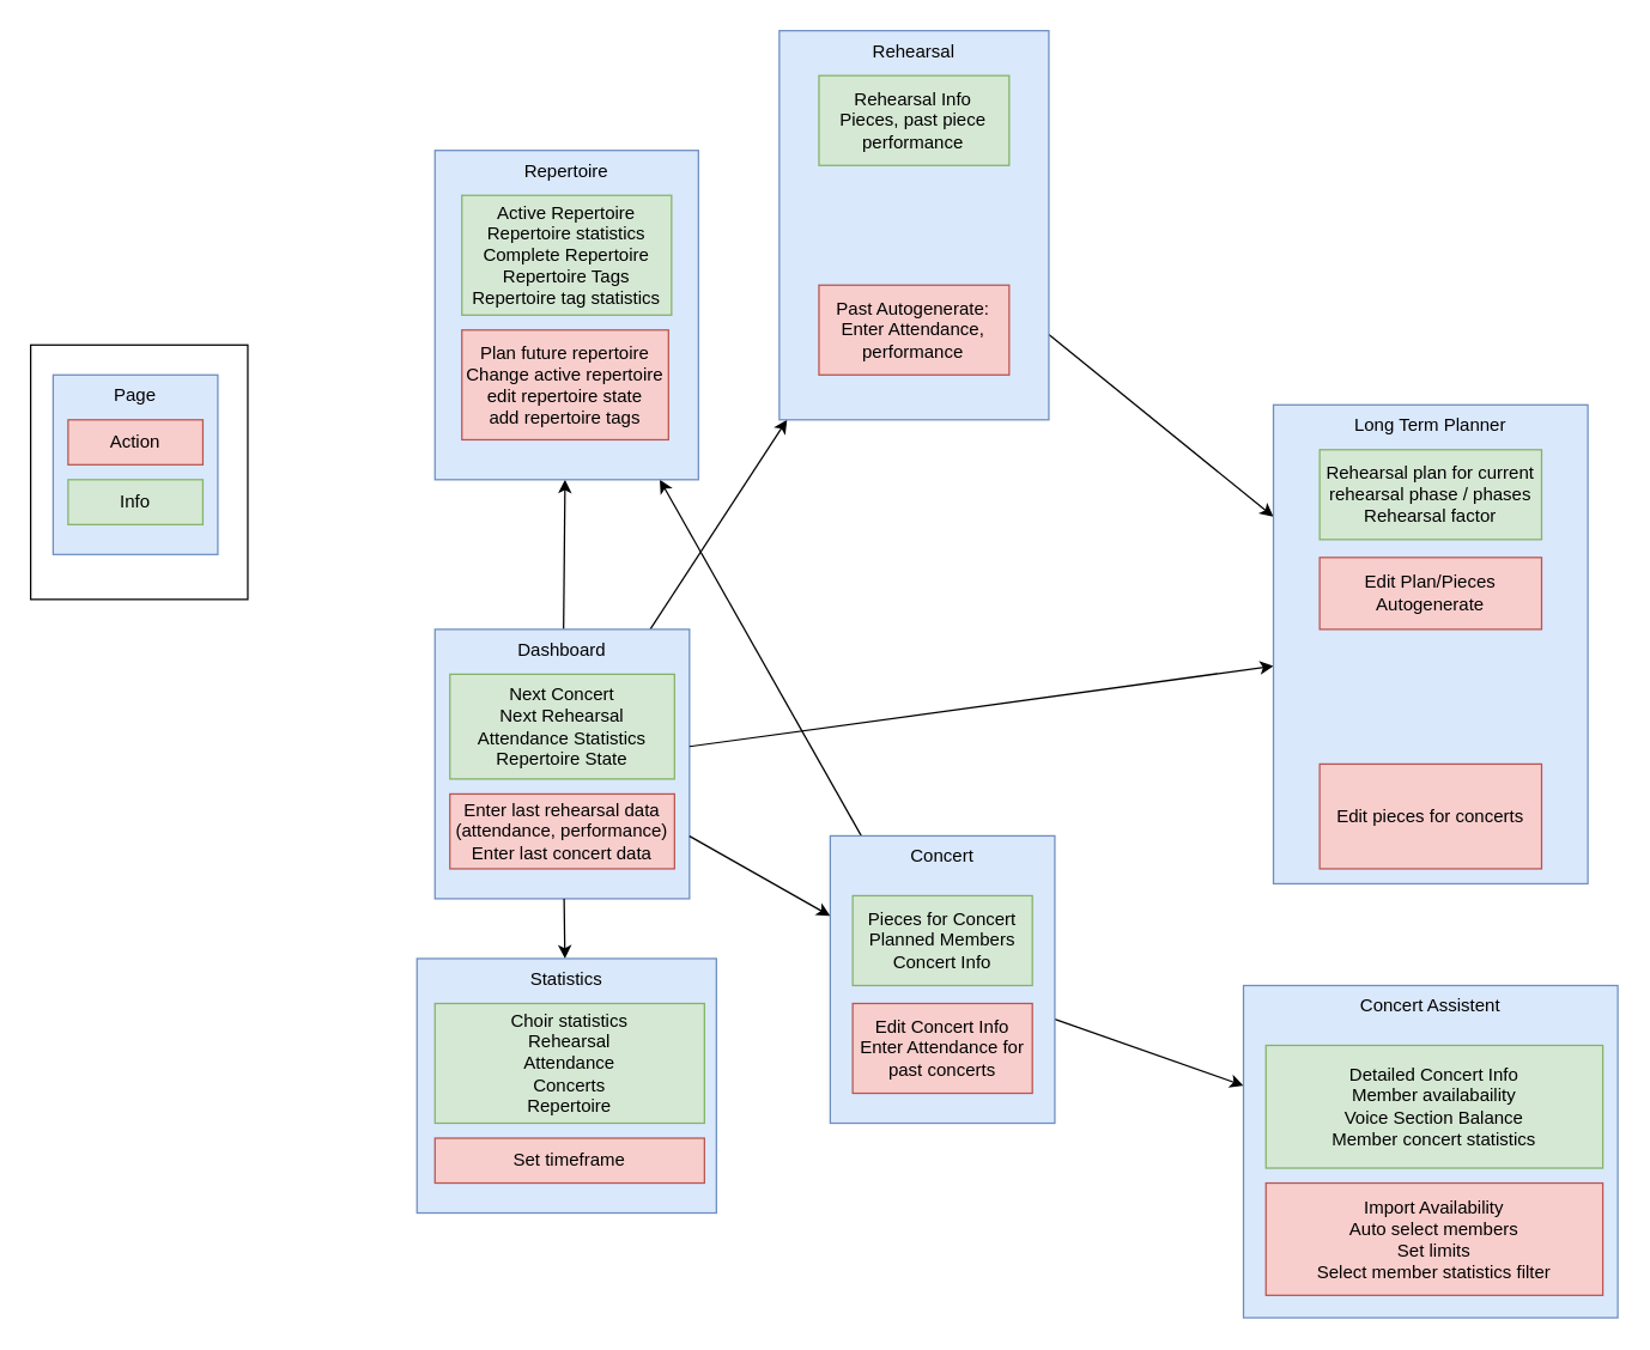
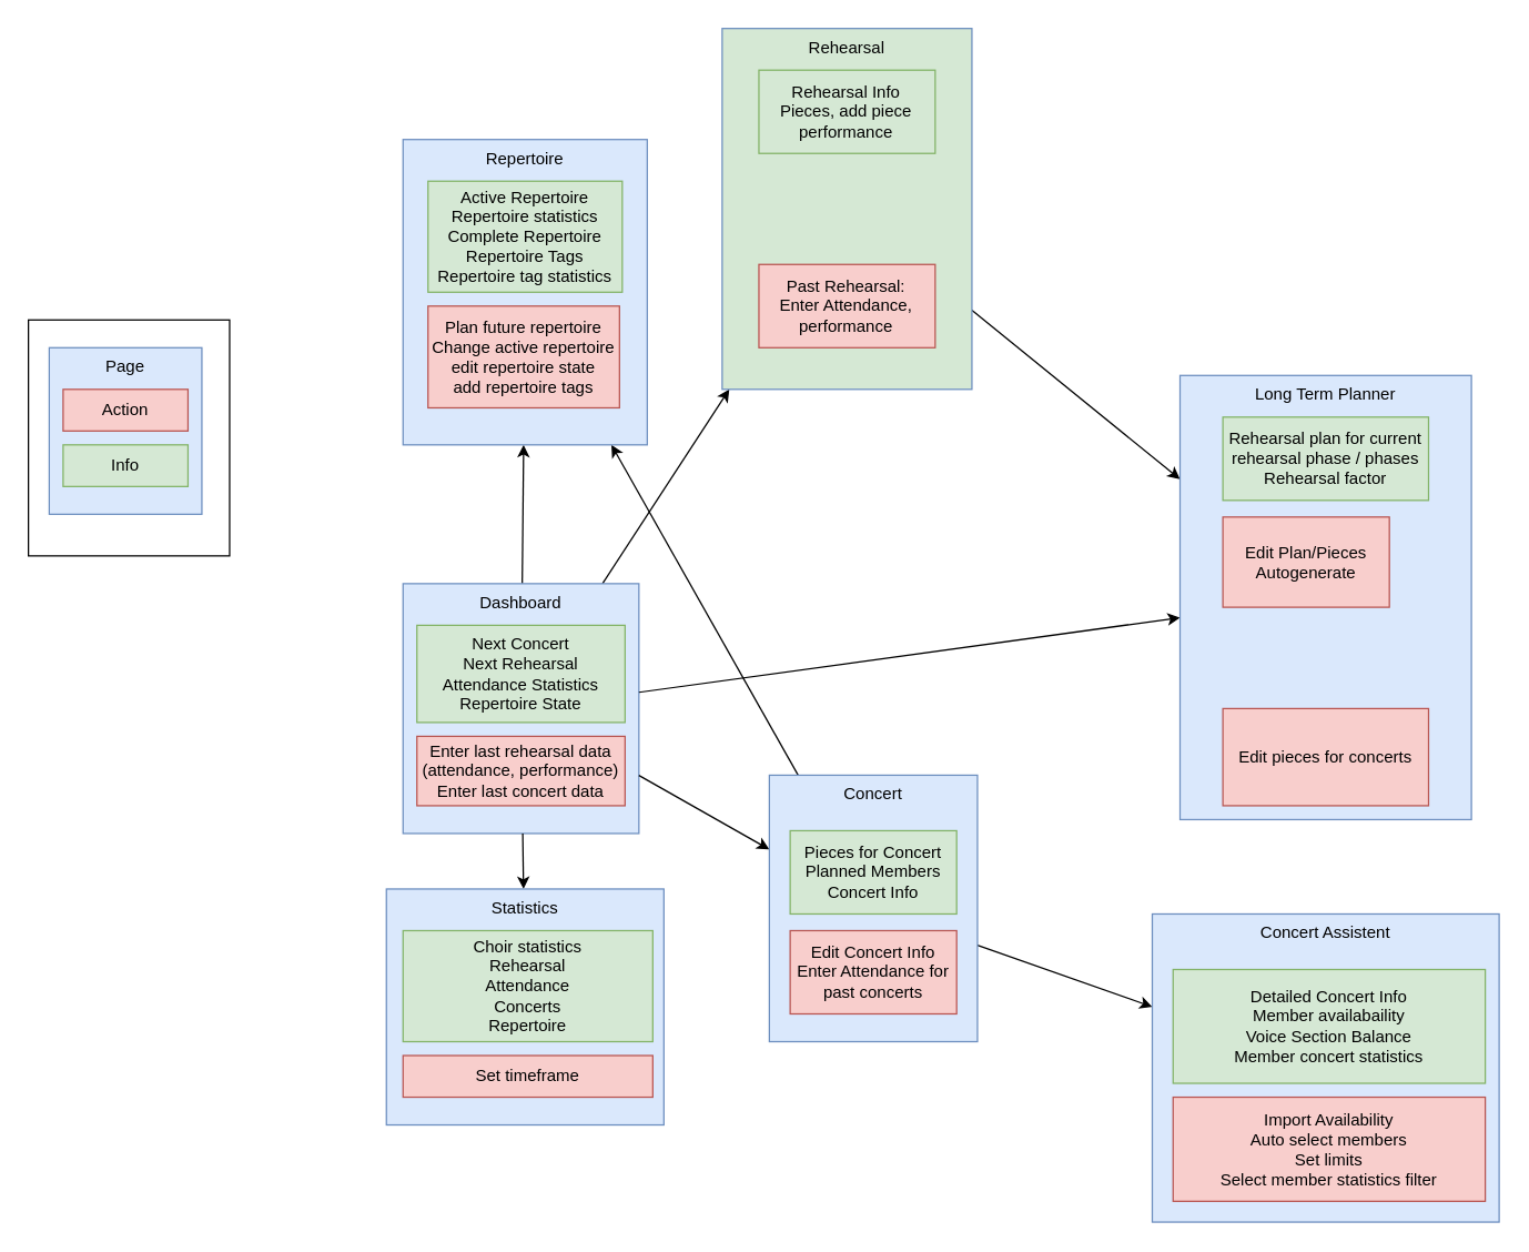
- <mxCell id="16" value="Rehearsal Info&lt;div&gt;Pieces, past piece performance&lt;/div&gt;" style="rounded=0;whiteSpace=wrap;html=1;fillColor=#d5e8d4;strokeColor=#82b366;" vertex="1" parent="14"><mxGeometry x="26.471" y="30.0" width="127.059" height="60.0" as="geometry" /></mxCell>
+ <mxCell id="16" value="Rehearsal Info&lt;div&gt;Pieces, add piece performance&lt;/div&gt;" style="rounded=0;whiteSpace=wrap;html=1;fillColor=#d5e8d4;strokeColor=#82b366;" vertex="1" parent="14"><mxGeometry x="26.471" y="30.0" width="127.059" height="60.0" as="geometry" /></mxCell>
- <mxCell id="15" value="Rehearsal" style="rounded=0;whiteSpace=wrap;html=1;fillColor=#dae8fc;strokeColor=#6c8ebf;verticalAlign=top;" vertex="1" parent="14"><mxGeometry width="180" height="260" as="geometry" /></mxCell>
+ <mxCell id="15" value="Rehearsal" style="rounded=0;whiteSpace=wrap;html=1;fillColor=#d5e8d4;strokeColor=#6c8ebf;verticalAlign=top;" vertex="1" parent="14"><mxGeometry width="180" height="260" as="geometry" /></mxCell>
- <mxCell id="17" value="Past Autogenerate:&lt;br&gt;Enter Attendance, performance" style="rounded=0;whiteSpace=wrap;html=1;fillColor=#f8cecc;strokeColor=#b85450;" vertex="1" parent="14"><mxGeometry x="26.471" y="170.0" width="127.059" height="60.0" as="geometry" /></mxCell>
+ <mxCell id="17" value="Past Rehearsal:&lt;br&gt;Enter Attendance, performance" style="rounded=0;whiteSpace=wrap;html=1;fillColor=#f8cecc;strokeColor=#b85450;" vertex="1" parent="14"><mxGeometry x="26.471" y="170.0" width="127.059" height="60.0" as="geometry" /></mxCell>
- <mxCell id="30" value="&lt;div&gt;Edit Plan/Pieces&lt;/div&gt;Autogenerate" style="rounded=0;whiteSpace=wrap;html=1;fillColor=#f8cecc;strokeColor=#b85450;" vertex="1" parent="26"><mxGeometry x="30.88" y="102" width="148.24" height="48" as="geometry" /></mxCell>
+ <mxCell id="30" value="&lt;div&gt;Edit Plan/Pieces&lt;/div&gt;Autogenerate" style="rounded=0;whiteSpace=wrap;html=1;fillColor=#f8cecc;strokeColor=#b85450;" vertex="1" parent="26"><mxGeometry x="30.88" y="102" width="120" height="65" as="geometry" /></mxCell>
